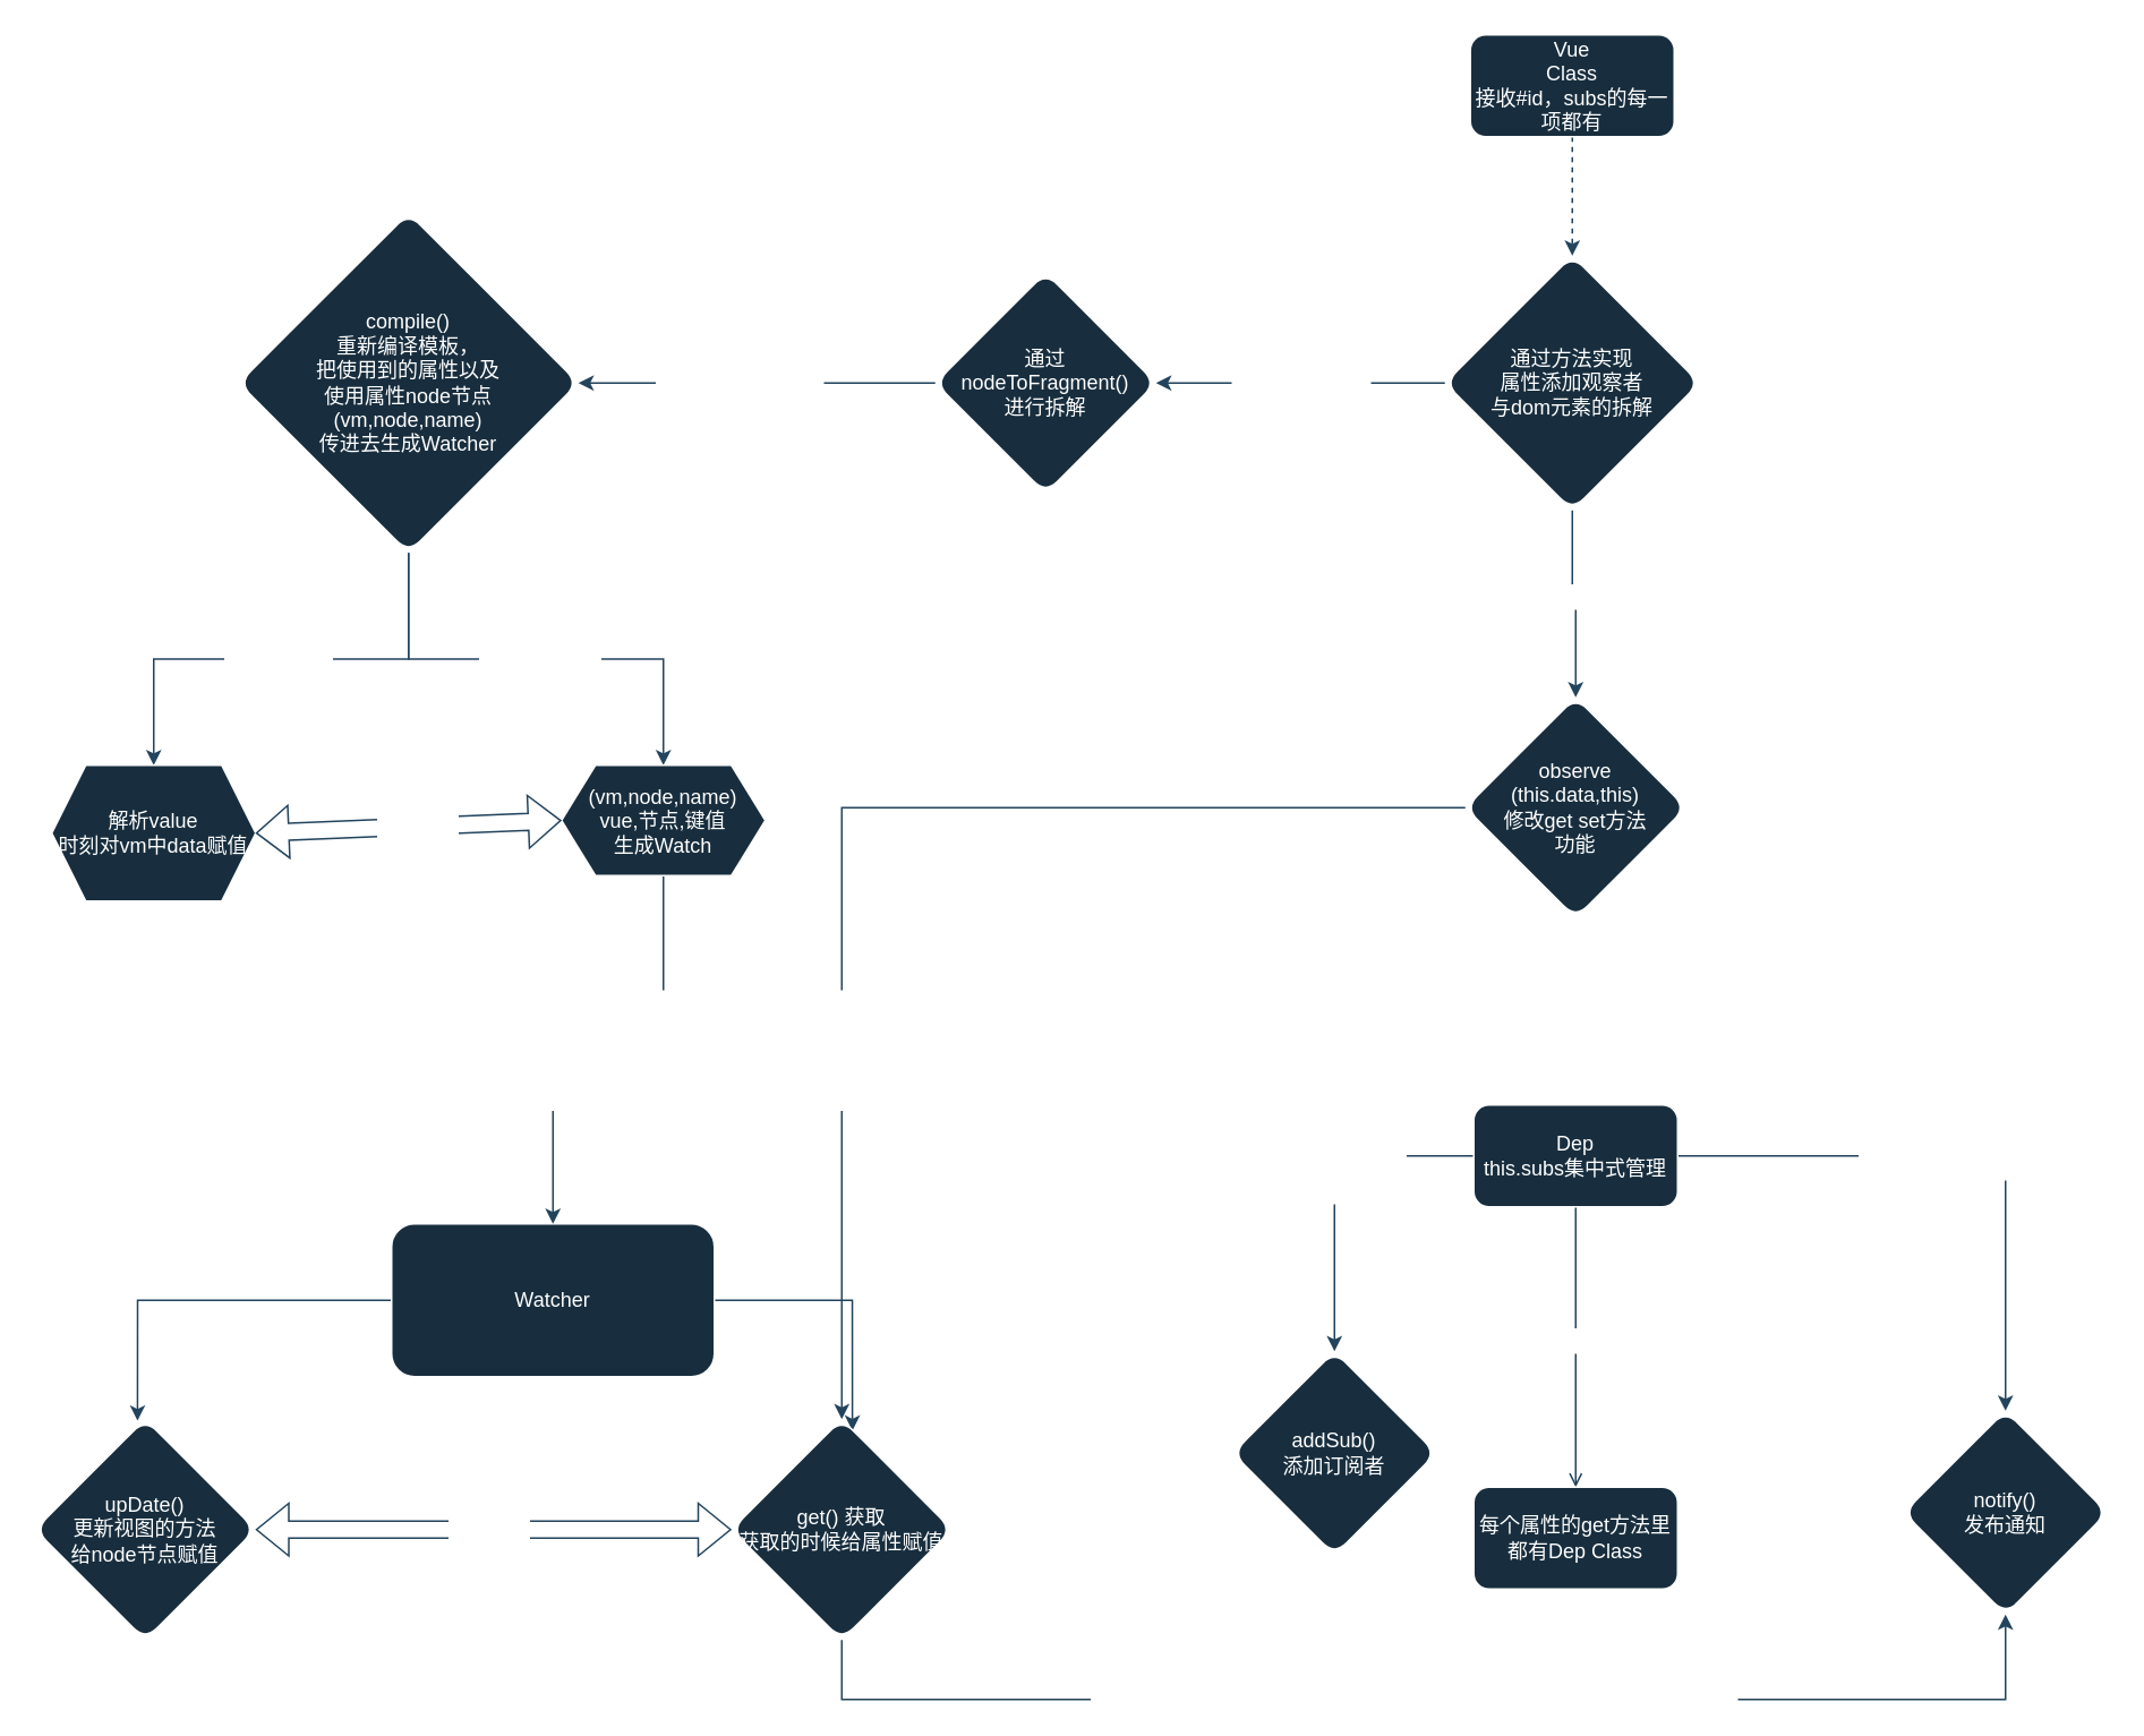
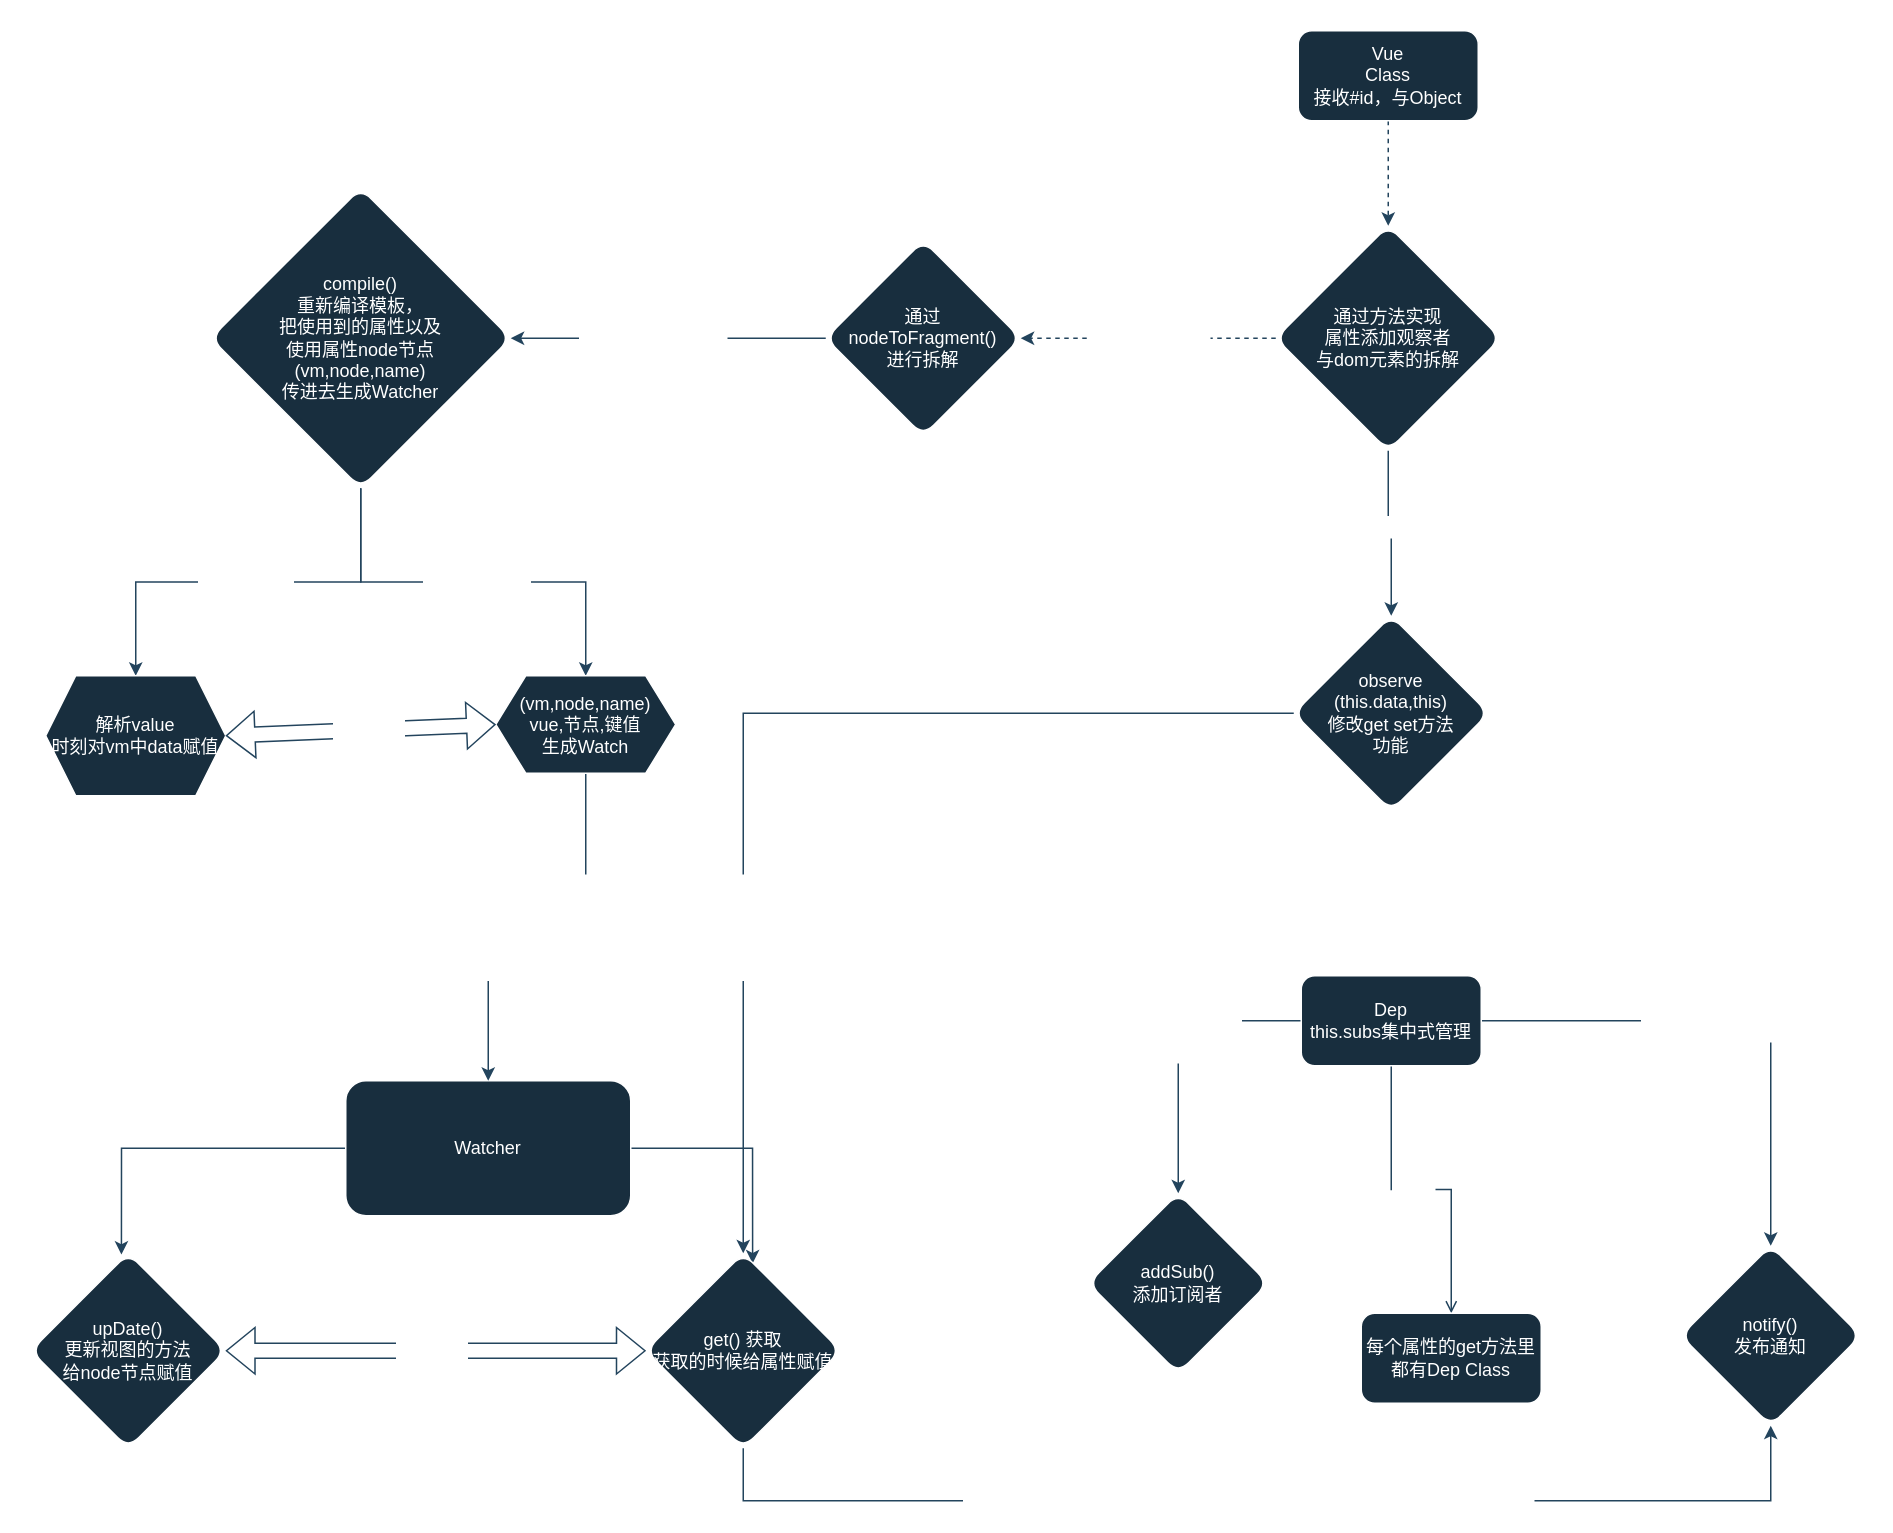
- <mxCell id="19" value="Vue&lt;br&gt;Class&lt;br&gt;接收#id，subs的每一项都有" style="rounded=1;whiteSpace=wrap;html=1;strokeColor=#FFFFFF;fontColor=#FFFFFF;fillColor=#182E3E;" parent="1" vertex="1"><mxGeometry x="865" y="20" width="120" height="60" as="geometry" /></mxCell>
+ <mxCell id="19" value="Vue&lt;br&gt;Class&lt;br&gt;接收#id，与Object" style="rounded=1;whiteSpace=wrap;html=1;strokeColor=#FFFFFF;fontColor=#FFFFFF;fillColor=#182E3E;" parent="1" vertex="1"><mxGeometry x="865" y="20" width="120" height="60" as="geometry" /></mxCell>
- <mxCell id="20" value="" style="edgeStyle=orthogonalEdgeStyle;rounded=0;orthogonalLoop=1;jettySize=auto;html=1;strokeColor=#23445D;" parent="1" source="24" target="29" edge="1"><mxGeometry relative="1" as="geometry" /></mxCell>
+ <mxCell id="20" value="" style="edgeStyle=orthogonalEdgeStyle;rounded=0;orthogonalLoop=1;jettySize=auto;html=1;strokeColor=#23445D;dashed=1;" parent="1" source="24" target="29" edge="1"><mxGeometry relative="1" as="geometry" /></mxCell>
- <mxCell id="37" value="每个属性的get方法里都有Dep Class" style="rounded=1;whiteSpace=wrap;html=1;strokeColor=#FFFFFF;fontColor=#FFFFFF;fillColor=#182E3E;" parent="1" vertex="1"><mxGeometry x="867" y="875" width="120" height="60" as="geometry" /></mxCell>
+ <mxCell id="37" value="每个属性的get方法里都有Dep Class" style="rounded=1;whiteSpace=wrap;html=1;strokeColor=#FFFFFF;fontColor=#FFFFFF;fillColor=#182E3E;" parent="1" vertex="1"><mxGeometry x="907" y="875" width="120" height="60" as="geometry" /></mxCell>
